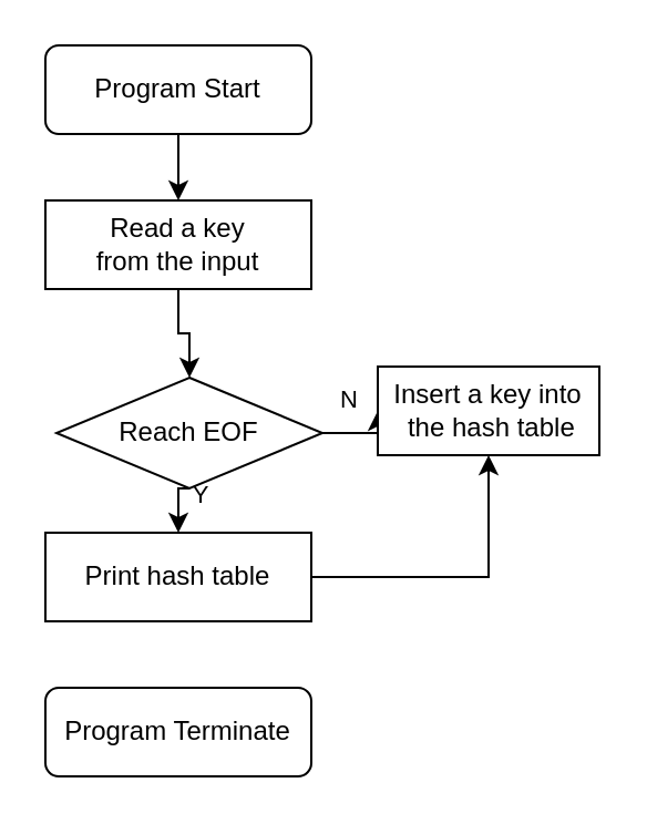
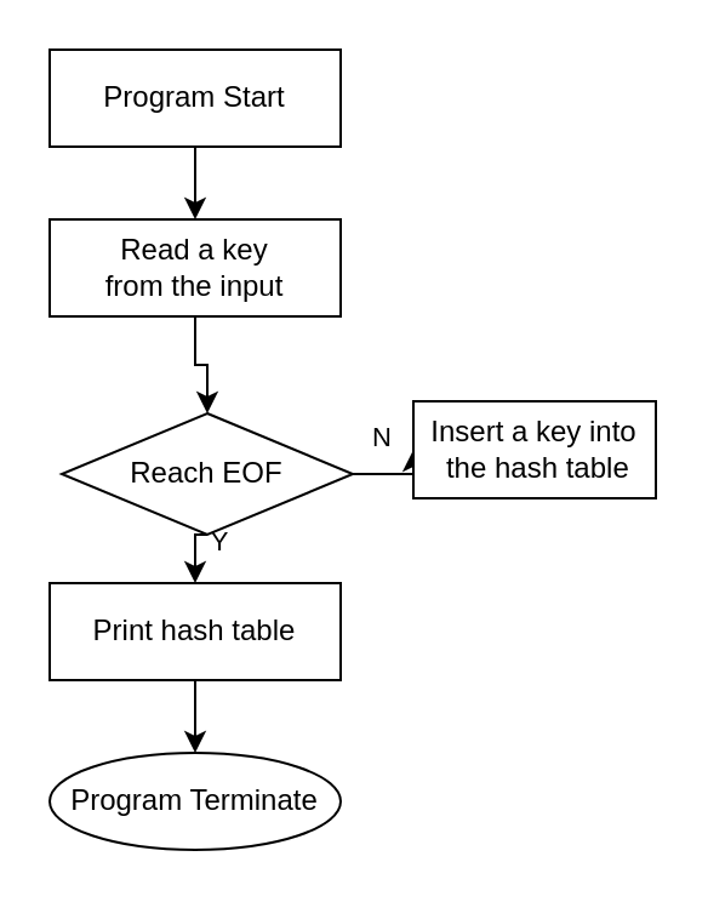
- <mxCell id="5" value="&lt;span&gt;Program Start&lt;/span&gt;" style="rounded=1;whiteSpace=wrap;html=1;" vertex="1" parent="1"><mxGeometry x="20" y="20" width="120" height="40" as="geometry" /></mxCell>
+ <mxCell id="5" value="&lt;span&gt;Program Start&lt;/span&gt;" style="whiteSpace=wrap;html=1;rounded=0;" vertex="1" parent="1"><mxGeometry x="20" y="20" width="120" height="40" as="geometry" /></mxCell>
- <mxCell id="6" value="" style="edgeStyle=orthogonalEdgeStyle;rounded=0;orthogonalLoop=1;jettySize=auto;html=1;" edge="1" parent="1" source="7" target="11"><mxGeometry relative="1" as="geometry" /></mxCell>
+ <mxCell id="6" value="" style="edgeStyle=orthogonalEdgeStyle;rounded=0;orthogonalLoop=1;jettySize=auto;html=1;" edge="1" parent="1" source="7" target="12"><mxGeometry relative="1" as="geometry" /></mxCell>
- <mxCell id="12" value="Program Terminate" style="rounded=1;whiteSpace=wrap;html=1;" vertex="1" parent="1"><mxGeometry x="20" y="310" width="120" height="40" as="geometry" /></mxCell>
+ <mxCell id="12" value="Program Terminate" style="ellipse;whiteSpace=wrap;html=1;" vertex="1" parent="1"><mxGeometry x="20" y="310" width="120" height="40" as="geometry" /></mxCell>
